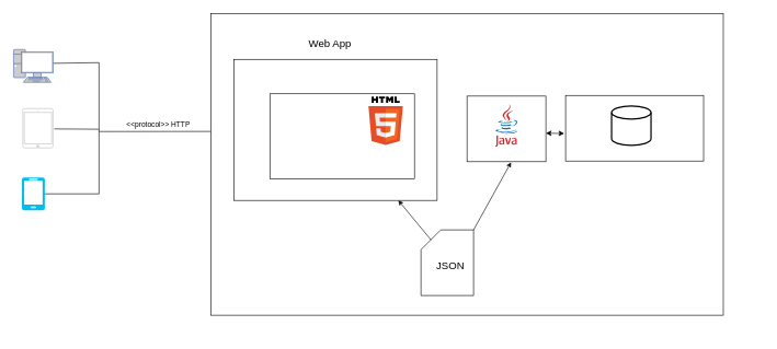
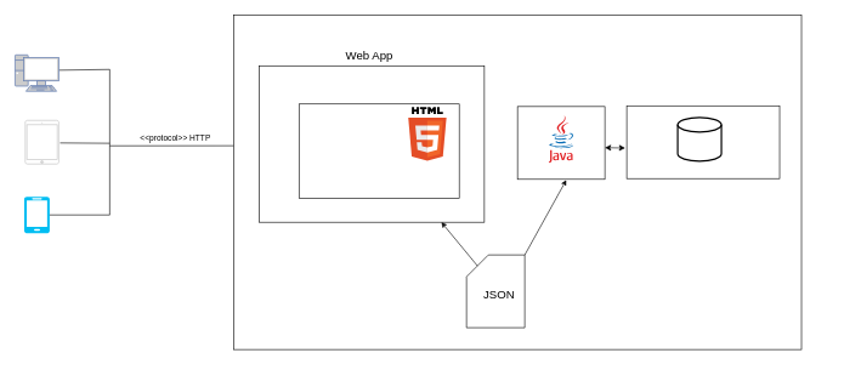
- <mxCell id="17" value="Web App&amp;nbsp;" style="text;html=1;strokeColor=none;fillColor=none;align=center;verticalAlign=middle;whiteSpace=wrap;rounded=0;shadow=0;fontSize=16;" vertex="1" parent="1"><mxGeometry x="454" y="50" width="100" height="30" as="geometry" /></mxCell>
+ <mxCell id="17" value="Web App&amp;nbsp;" style="text;html=1;strokeColor=none;fillColor=none;align=center;verticalAlign=middle;whiteSpace=wrap;rounded=0;shadow=0;fontSize=16;" vertex="1" parent="1"><mxGeometry x="459" y="60" width="100" height="30" as="geometry" /></mxCell>
